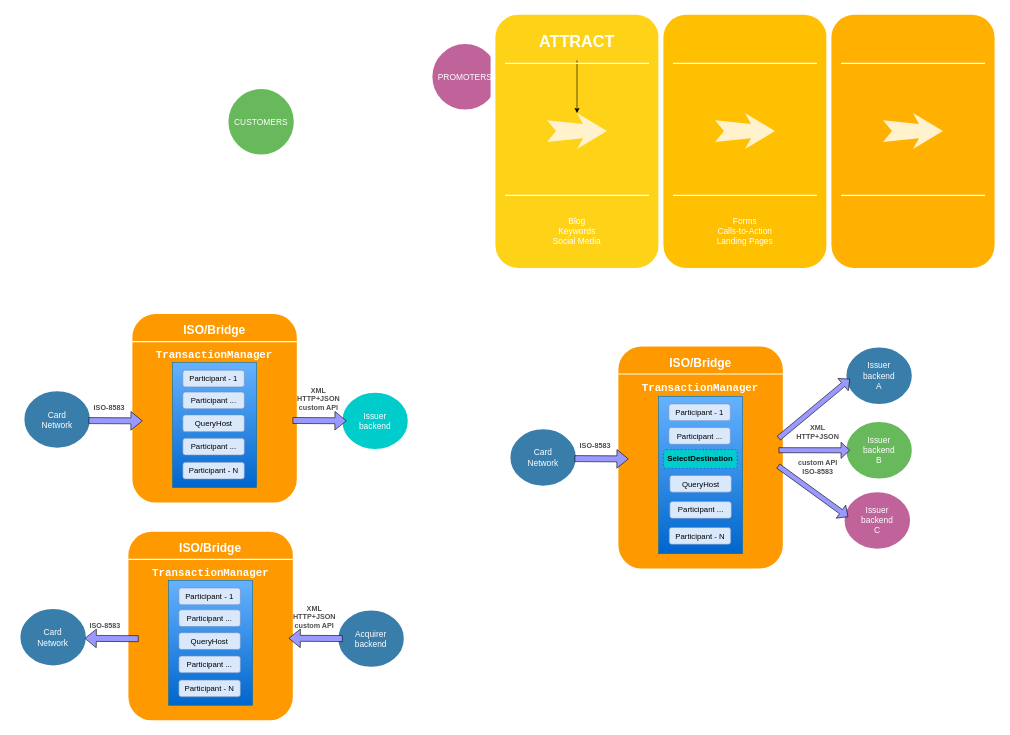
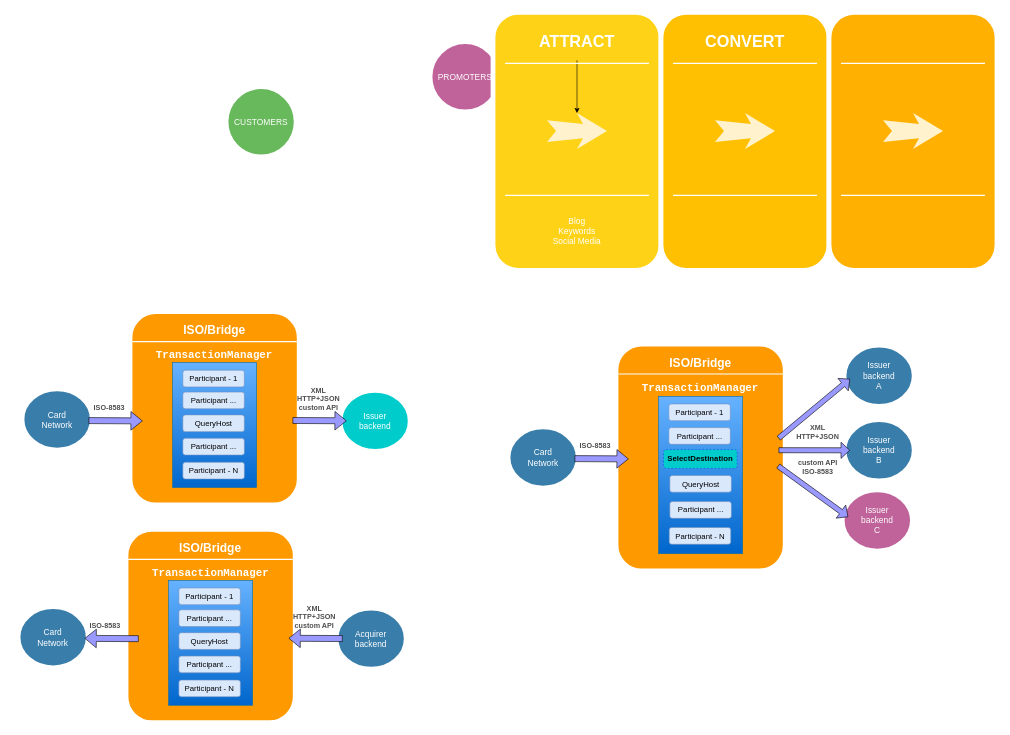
+ <mxCell id="18" value="CONVERT" style="text;html=1;strokeColor=none;fillColor=none;align=center;verticalAlign=middle;whiteSpace=wrap;rounded=0;shadow=0;fontSize=27;fontColor=#FFFFFF;fontStyle=1" parent="9" vertex="1"><mxGeometry x="280" y="20" width="280" height="60" as="geometry" /></mxCell>
- <mxCell id="19" value="Forms&lt;div&gt;Calls-to-Action&lt;/div&gt;&lt;div&gt;Landing Pages&lt;/div&gt;" style="text;html=1;strokeColor=none;fillColor=none;align=center;verticalAlign=middle;whiteSpace=wrap;rounded=0;shadow=0;fontSize=14;fontColor=#FFFFFF;" parent="9" vertex="1"><mxGeometry x="280" y="320" width="280" height="90" as="geometry" /></mxCell>
- <mxCell id="35" value="&lt;div&gt;Issuer&lt;/div&gt;&lt;div&gt;backend&lt;br&gt;&lt;/div&gt;&lt;div&gt;B&lt;br&gt;&lt;/div&gt;" style="ellipse;whiteSpace=wrap;html=1;rounded=0;shadow=0;strokeWidth=6;fontSize=14;align=center;fillColor=#68b85c;strokeColor=#FFFFFF;fontColor=#FFFFFF;" vertex="1" parent="1"><mxGeometry x="1407" y="700" width="115" height="100" as="geometry" /></mxCell>
+ <mxCell id="35" value="&lt;div&gt;Issuer&lt;/div&gt;&lt;div&gt;backend&lt;br&gt;&lt;/div&gt;&lt;div&gt;B&lt;br&gt;&lt;/div&gt;" style="ellipse;whiteSpace=wrap;html=1;rounded=0;shadow=0;strokeWidth=6;fontSize=14;align=center;fillColor=#397DAA;strokeColor=#FFFFFF;fontColor=#FFFFFF;" vertex="1" parent="1"><mxGeometry x="1407" y="700" width="115" height="100" as="geometry" /></mxCell>
